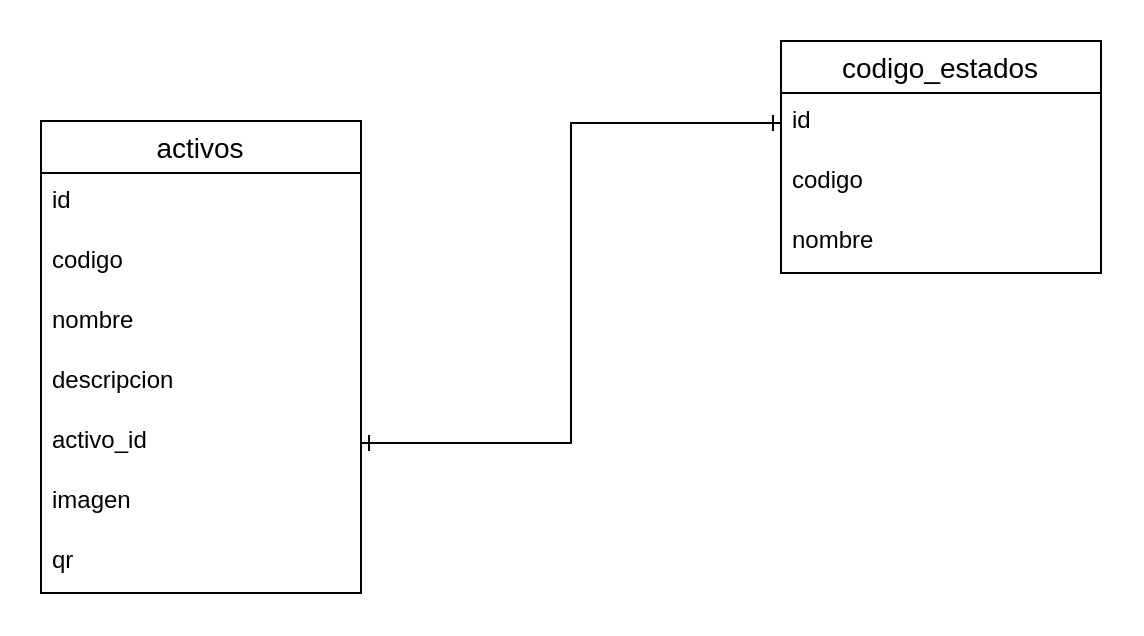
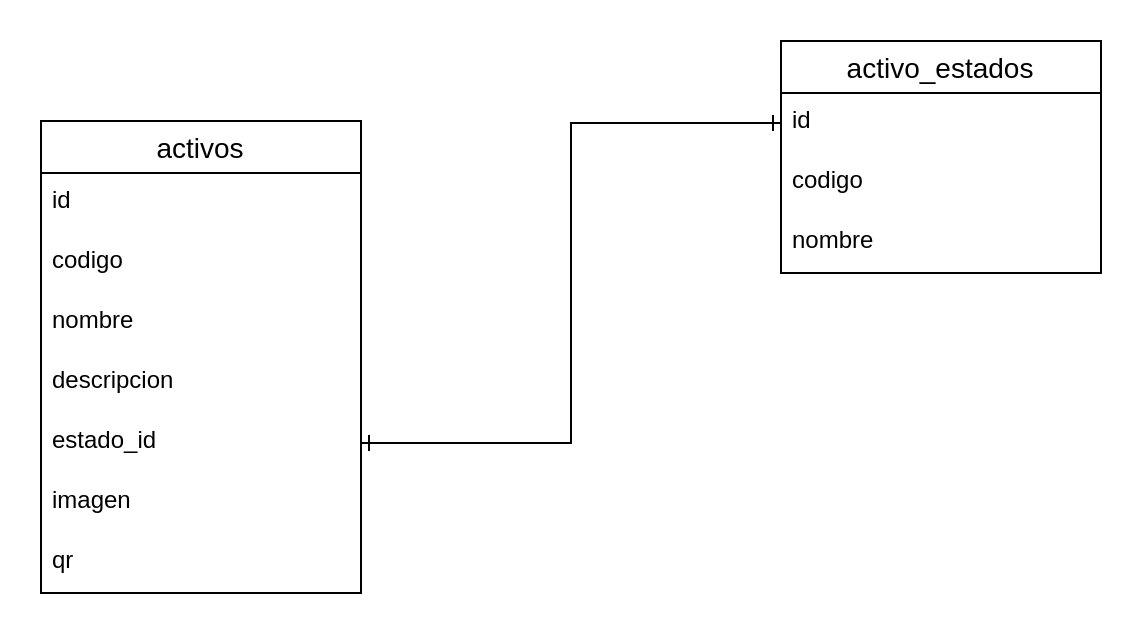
- <mxCell id="10" value="codigo_estados" style="swimlane;fontStyle=0;childLayout=stackLayout;horizontal=1;startSize=26;horizontalStack=0;resizeParent=1;resizeParentMax=0;resizeLast=0;collapsible=1;marginBottom=0;align=center;fontSize=14;" vertex="1" parent="1"><mxGeometry x="390" y="20" width="160" height="116" as="geometry" /></mxCell>
+ <mxCell id="10" value="activo_estados" style="swimlane;fontStyle=0;childLayout=stackLayout;horizontal=1;startSize=26;horizontalStack=0;resizeParent=1;resizeParentMax=0;resizeLast=0;collapsible=1;marginBottom=0;align=center;fontSize=14;" vertex="1" parent="1"><mxGeometry x="390" y="20" width="160" height="116" as="geometry" /></mxCell>
- <mxCell id="7" value="activo_id" style="text;strokeColor=none;fillColor=none;spacingLeft=4;spacingRight=4;overflow=hidden;rotatable=0;points=[[0,0.5],[1,0.5]];portConstraint=eastwest;fontSize=12;whiteSpace=wrap;html=1;" vertex="1" parent="2"><mxGeometry y="146" width="160" height="30" as="geometry" /></mxCell>
+ <mxCell id="7" value="estado_id" style="text;strokeColor=none;fillColor=none;spacingLeft=4;spacingRight=4;overflow=hidden;rotatable=0;points=[[0,0.5],[1,0.5]];portConstraint=eastwest;fontSize=12;whiteSpace=wrap;html=1;" vertex="1" parent="2"><mxGeometry y="146" width="160" height="30" as="geometry" /></mxCell>
